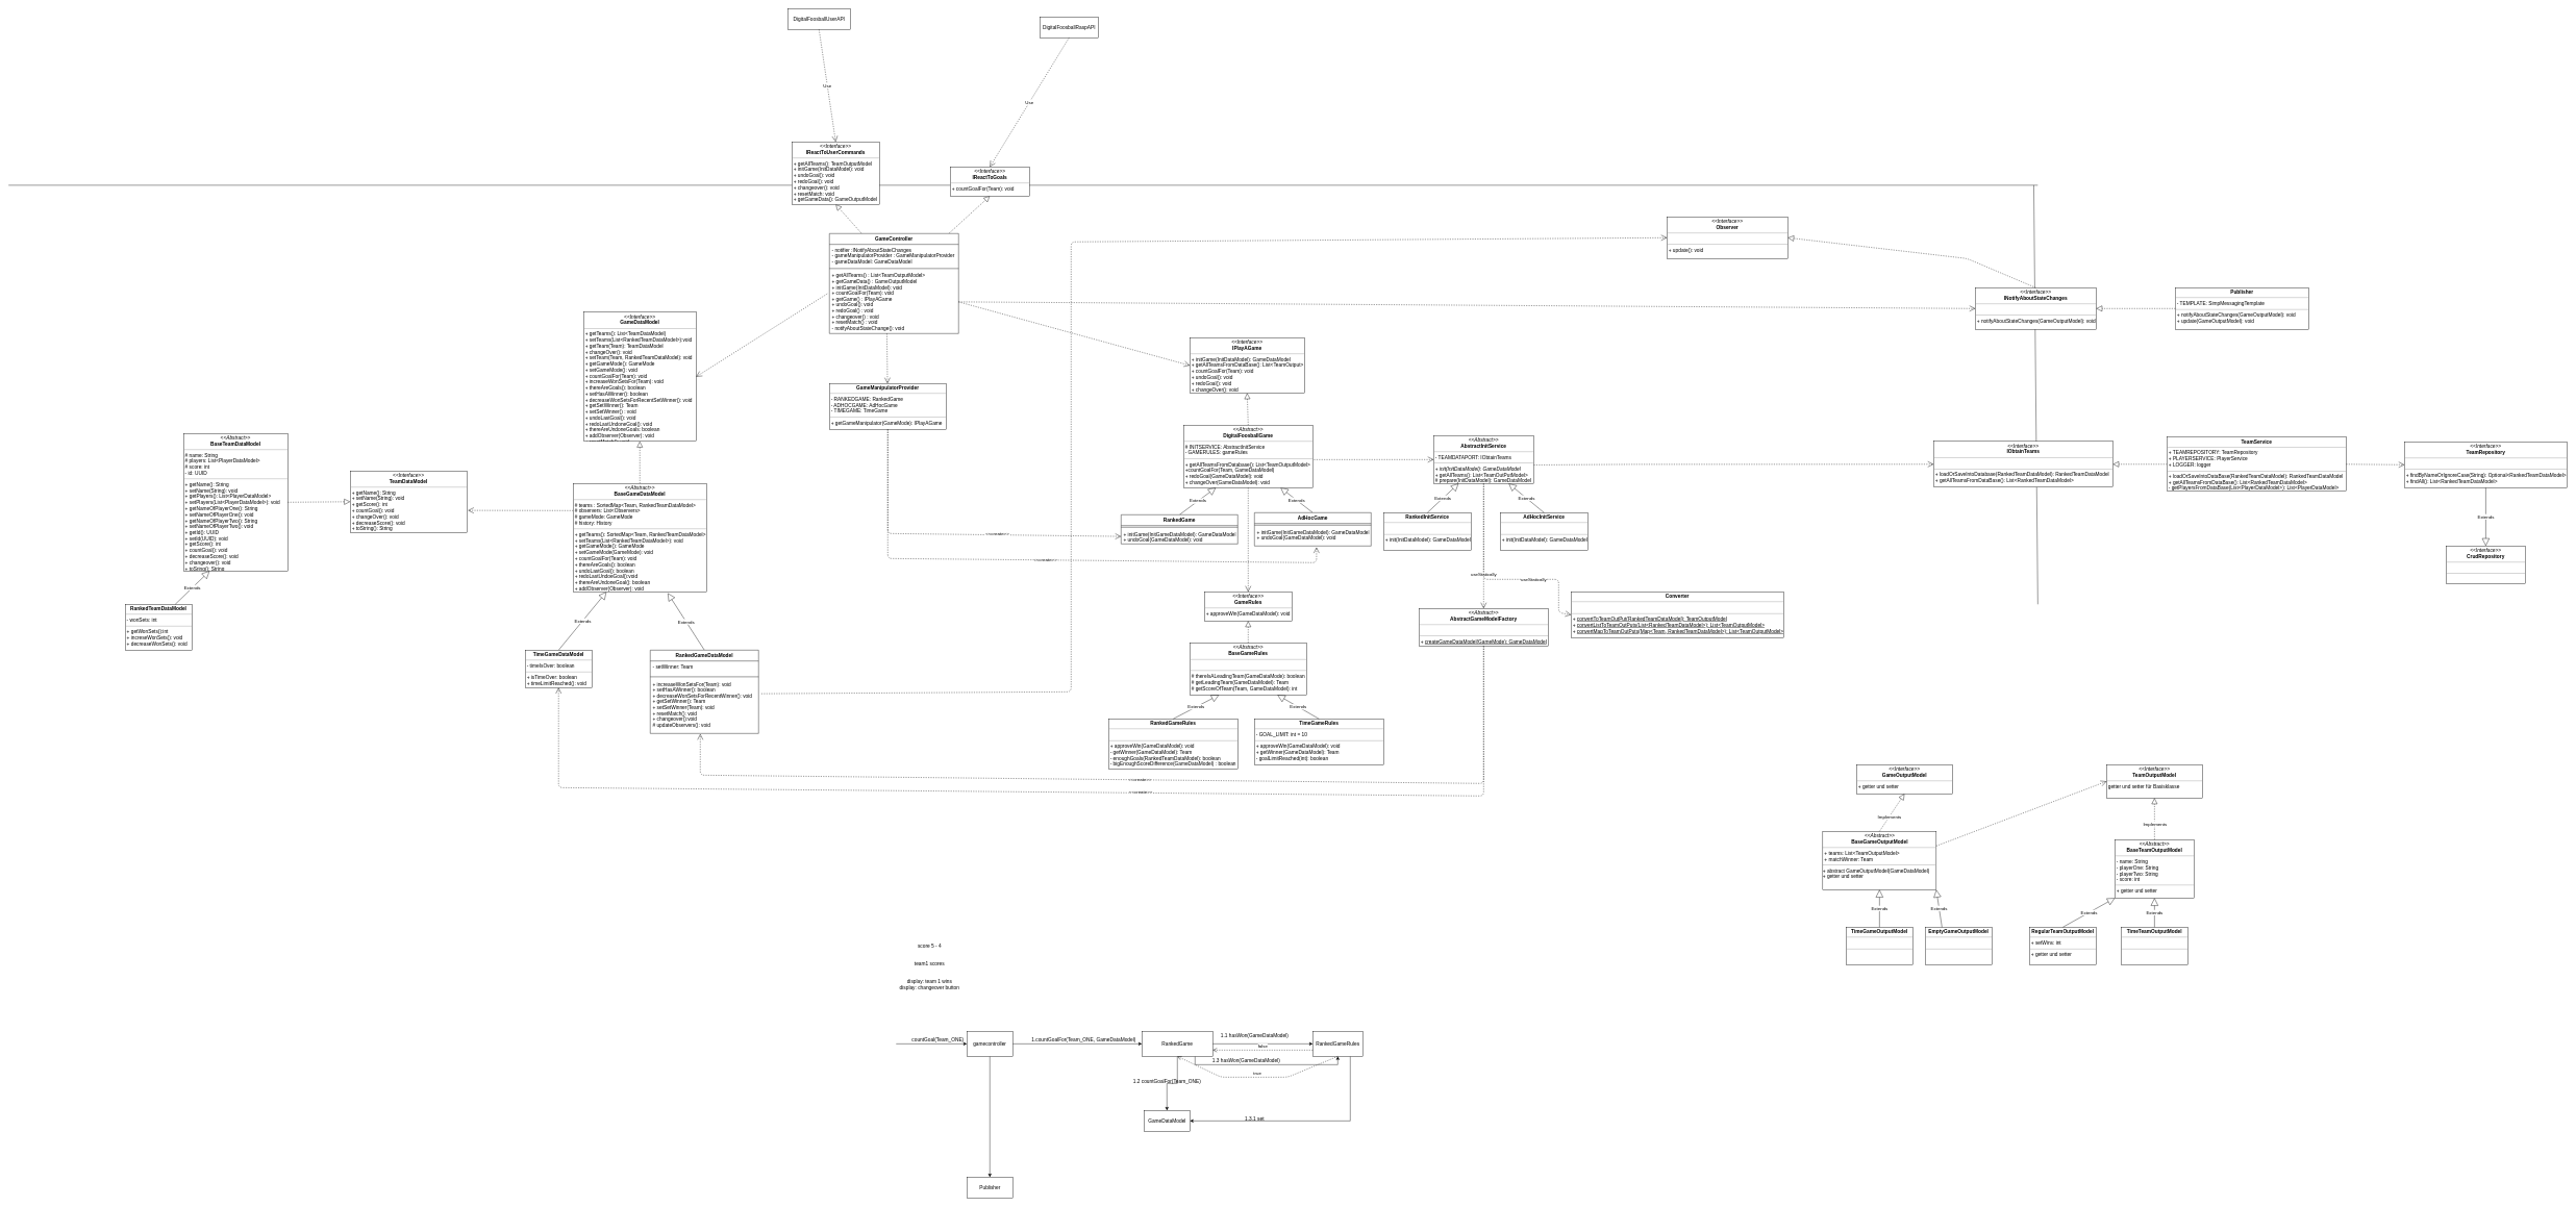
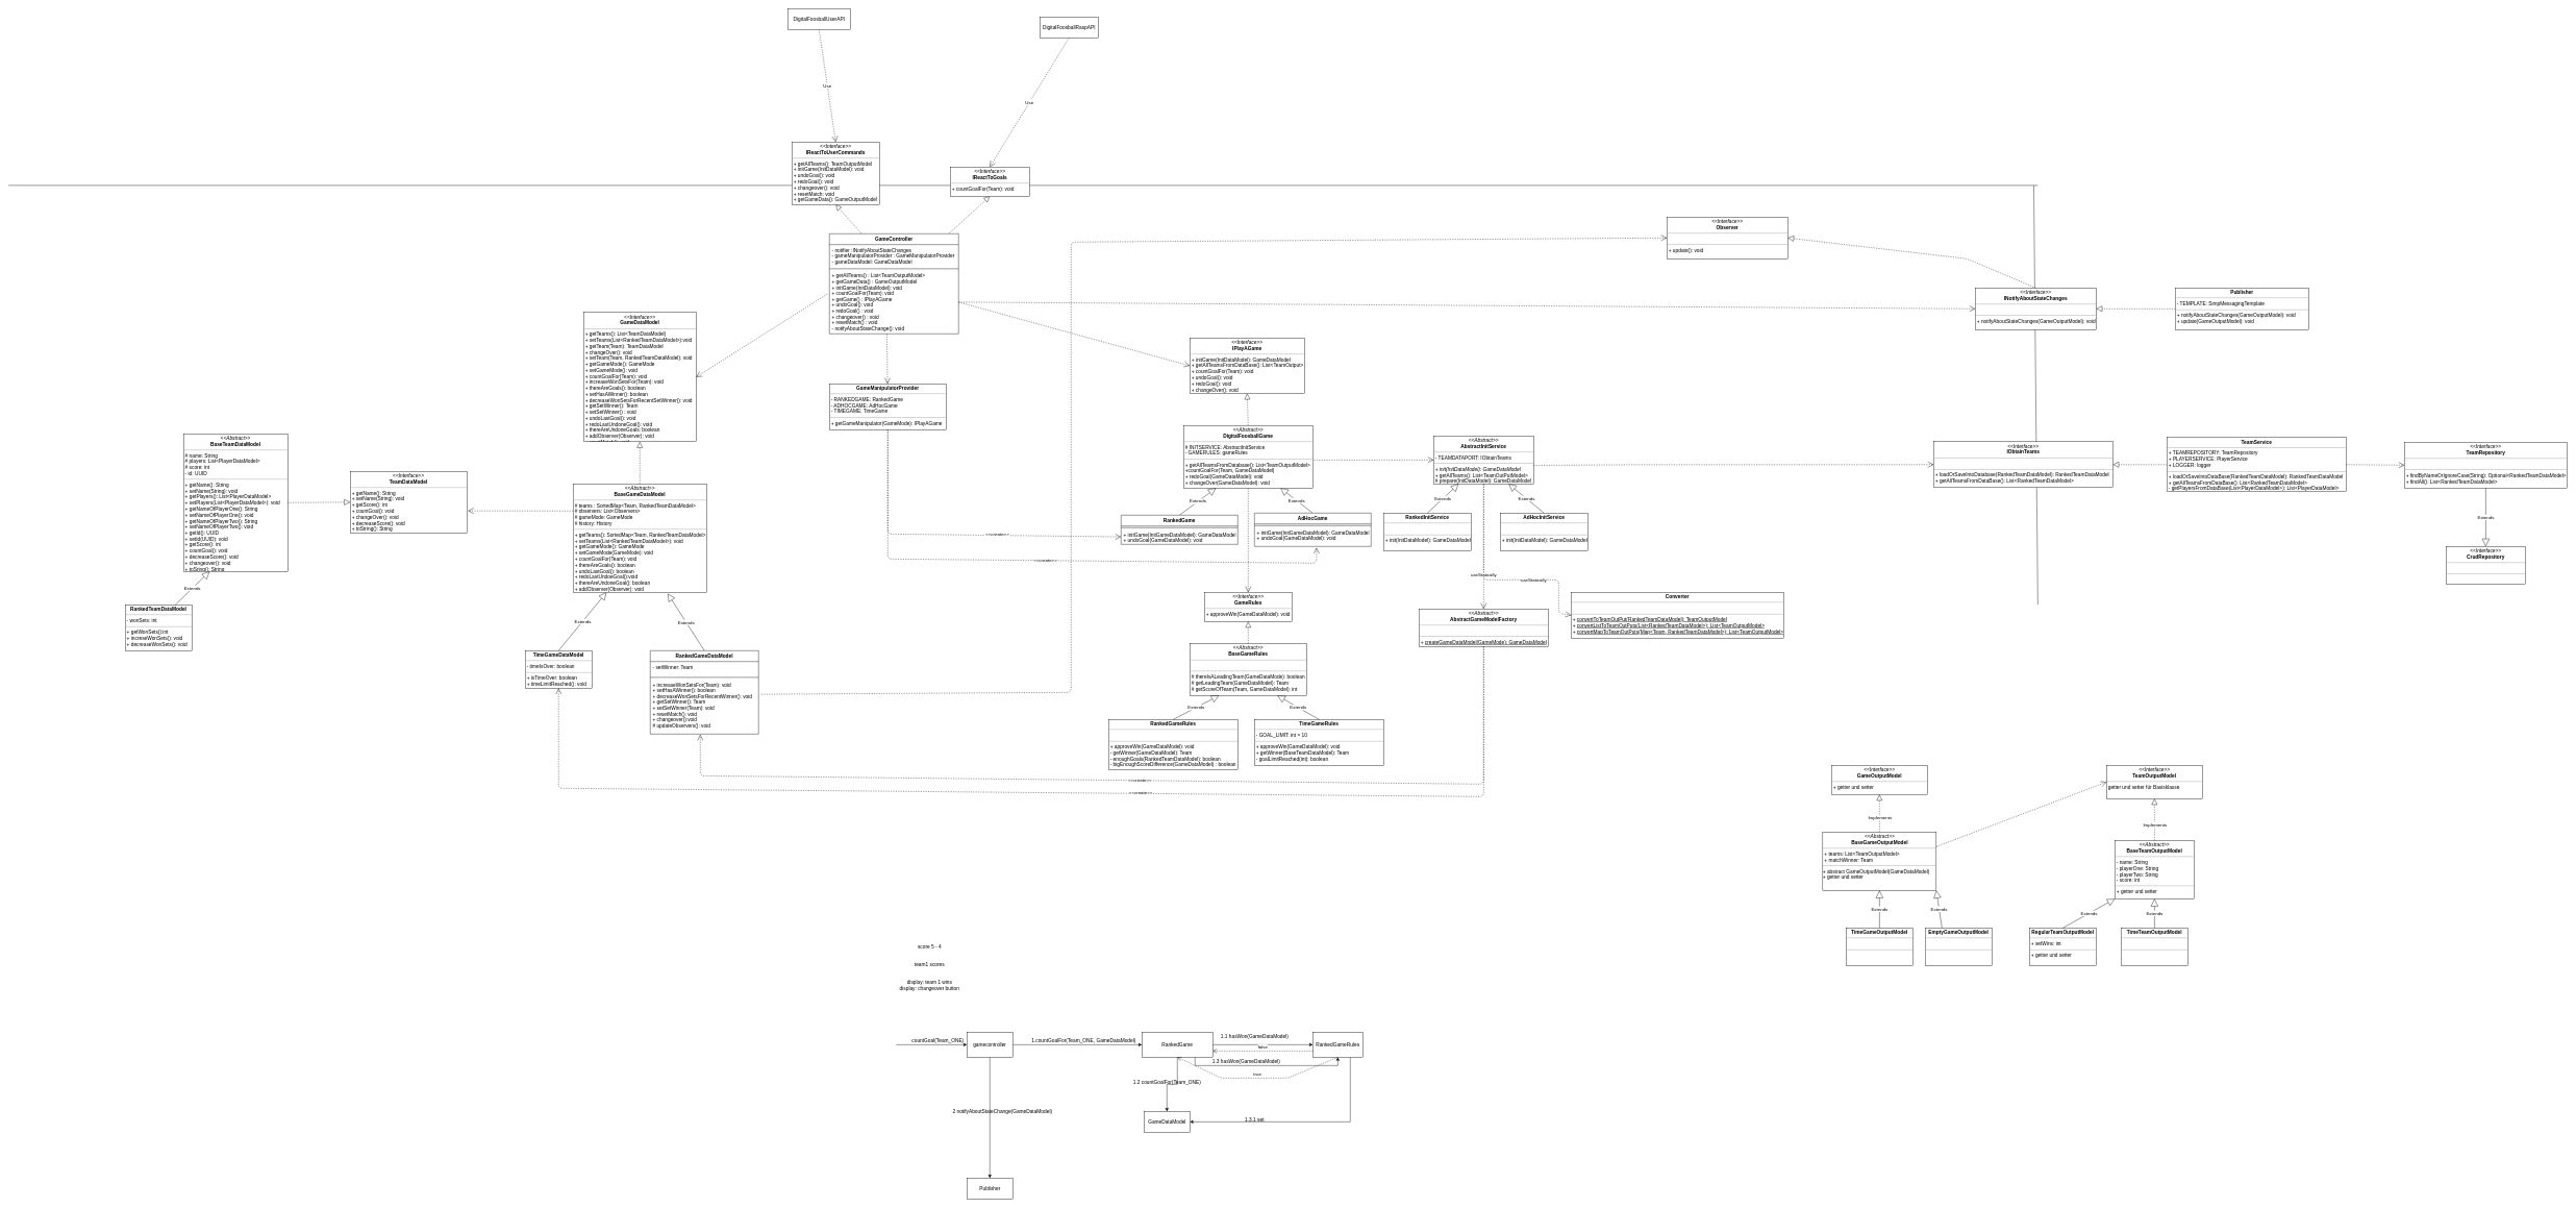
- <mxCell id="92" value="&lt;p style=&quot;margin: 0px ; margin-top: 4px ; text-align: center&quot;&gt;&lt;b&gt;TimeGameRules&lt;/b&gt;&lt;/p&gt;&lt;hr size=&quot;1&quot;&gt;&lt;p style=&quot;margin: 0px ; margin-left: 4px&quot;&gt;- GOAL_LIMIT: int = 10&lt;/p&gt;&lt;hr size=&quot;1&quot;&gt;&lt;p style=&quot;margin: 0px ; margin-left: 4px&quot;&gt;+ approveWin(GameDataModel): void&lt;/p&gt;&lt;p style=&quot;margin: 0px ; margin-left: 4px&quot;&gt;+ getWinner(GameDataModel): Team&lt;/p&gt;&lt;p style=&quot;margin: 0px ; margin-left: 4px&quot;&gt;- goalLimitReached(int): boolean&lt;/p&gt;&lt;p style=&quot;margin: 0px ; margin-left: 4px&quot;&gt;&lt;br&gt;&lt;/p&gt;" style="verticalAlign=top;align=left;overflow=fill;fontSize=12;fontFamily=Helvetica;html=1;" vertex="1" parent="1"><mxGeometry x="3010" y="1725" width="310" height="110" as="geometry" /></mxCell>
+ <mxCell id="92" value="&lt;p style=&quot;margin: 0px ; margin-top: 4px ; text-align: center&quot;&gt;&lt;b&gt;TimeGameRules&lt;/b&gt;&lt;/p&gt;&lt;hr size=&quot;1&quot;&gt;&lt;p style=&quot;margin: 0px ; margin-left: 4px&quot;&gt;- GOAL_LIMIT: int = 10&lt;/p&gt;&lt;hr size=&quot;1&quot;&gt;&lt;p style=&quot;margin: 0px ; margin-left: 4px&quot;&gt;+ approveWin(GameDataModel): void&lt;/p&gt;&lt;p style=&quot;margin: 0px ; margin-left: 4px&quot;&gt;+ getWinner(BaseTeamDataModel): Team&lt;/p&gt;&lt;p style=&quot;margin: 0px ; margin-left: 4px&quot;&gt;- goalLimitReached(int): boolean&lt;/p&gt;&lt;p style=&quot;margin: 0px ; margin-left: 4px&quot;&gt;&lt;br&gt;&lt;/p&gt;" style="verticalAlign=top;align=left;overflow=fill;fontSize=12;fontFamily=Helvetica;html=1;" vertex="1" parent="1"><mxGeometry x="3010" y="1725" width="310" height="110" as="geometry" /></mxCell>
- <mxCell id="19" value="&lt;p style=&quot;margin: 0px ; margin-top: 4px ; text-align: center&quot;&gt;&lt;i&gt;&amp;lt;&amp;lt;Interface&amp;gt;&amp;gt;&lt;/i&gt;&lt;br&gt;&lt;b&gt;GameOutputModel&lt;/b&gt;&lt;/p&gt;&lt;hr size=&quot;1&quot;&gt;&lt;p style=&quot;margin: 0px ; margin-left: 4px&quot;&gt;+ getter und setter&lt;br&gt;&lt;/p&gt;" style="verticalAlign=top;align=left;overflow=fill;fontSize=12;fontFamily=Helvetica;html=1;" parent="1" vertex="1"><mxGeometry x="4455" y="1835" width="230" height="70" as="geometry" /></mxCell>
+ <mxCell id="19" value="&lt;p style=&quot;margin: 0px ; margin-top: 4px ; text-align: center&quot;&gt;&lt;i&gt;&amp;lt;&amp;lt;Interface&amp;gt;&amp;gt;&lt;/i&gt;&lt;br&gt;&lt;b&gt;GameOutputModel&lt;/b&gt;&lt;/p&gt;&lt;hr size=&quot;1&quot;&gt;&lt;p style=&quot;margin: 0px ; margin-left: 4px&quot;&gt;+ getter und setter&lt;br&gt;&lt;/p&gt;" style="verticalAlign=top;align=left;overflow=fill;fontSize=12;fontFamily=Helvetica;html=1;" parent="1" vertex="1"><mxGeometry x="4395" y="1835" width="230" height="70" as="geometry" /></mxCell>
+ <mxCell id="64" value="2 notifyAboutStateChange(GameDataModel)" style="text;html=1;align=center;verticalAlign=middle;resizable=0;points=[];autosize=1;" vertex="1" parent="1"><mxGeometry x="2280" y="2656" width="250" height="20" as="geometry" /></mxCell>
